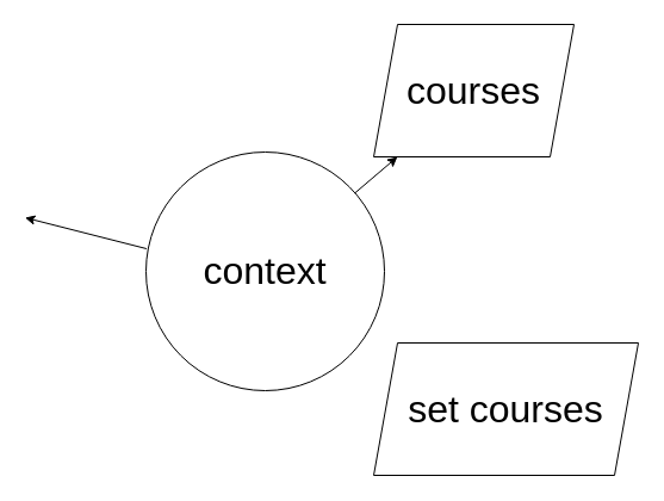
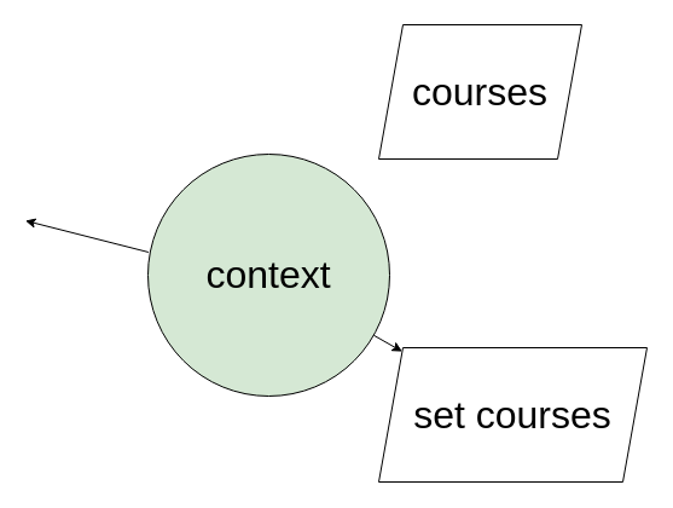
- <mxCell id="3" value="" style="endArrow=classic;html=1;fontSize=32;" edge="1" parent="1" source="2" target="4"><mxGeometry width="50" height="50" relative="1" as="geometry"><mxPoint x="373" y="286" as="sourcePoint" /><mxPoint x="373" y="101" as="targetPoint" /></mxGeometry></mxCell>
+ <mxCell id="3" value="" style="endArrow=classic;html=1;fontSize=32;" edge="1" parent="1" source="2" target="5"><mxGeometry width="50" height="50" relative="1" as="geometry"><mxPoint x="373" y="286" as="sourcePoint" /><mxPoint x="373" y="101" as="targetPoint" /></mxGeometry></mxCell>
- <mxCell id="2" value="&lt;font style=&quot;font-size: 32px;&quot;&gt;context&lt;/font&gt;" style="ellipse;whiteSpace=wrap;html=1;aspect=fixed;" vertex="1" parent="1"><mxGeometry x="122" y="127" width="200" height="200" as="geometry" /></mxCell>
+ <mxCell id="2" value="&lt;font style=&quot;font-size: 32px;&quot;&gt;context&lt;/font&gt;" style="ellipse;whiteSpace=wrap;html=1;aspect=fixed;fillColor=#d5e8d4;" vertex="1" parent="1"><mxGeometry x="122" y="127" width="200" height="200" as="geometry" /></mxCell>
